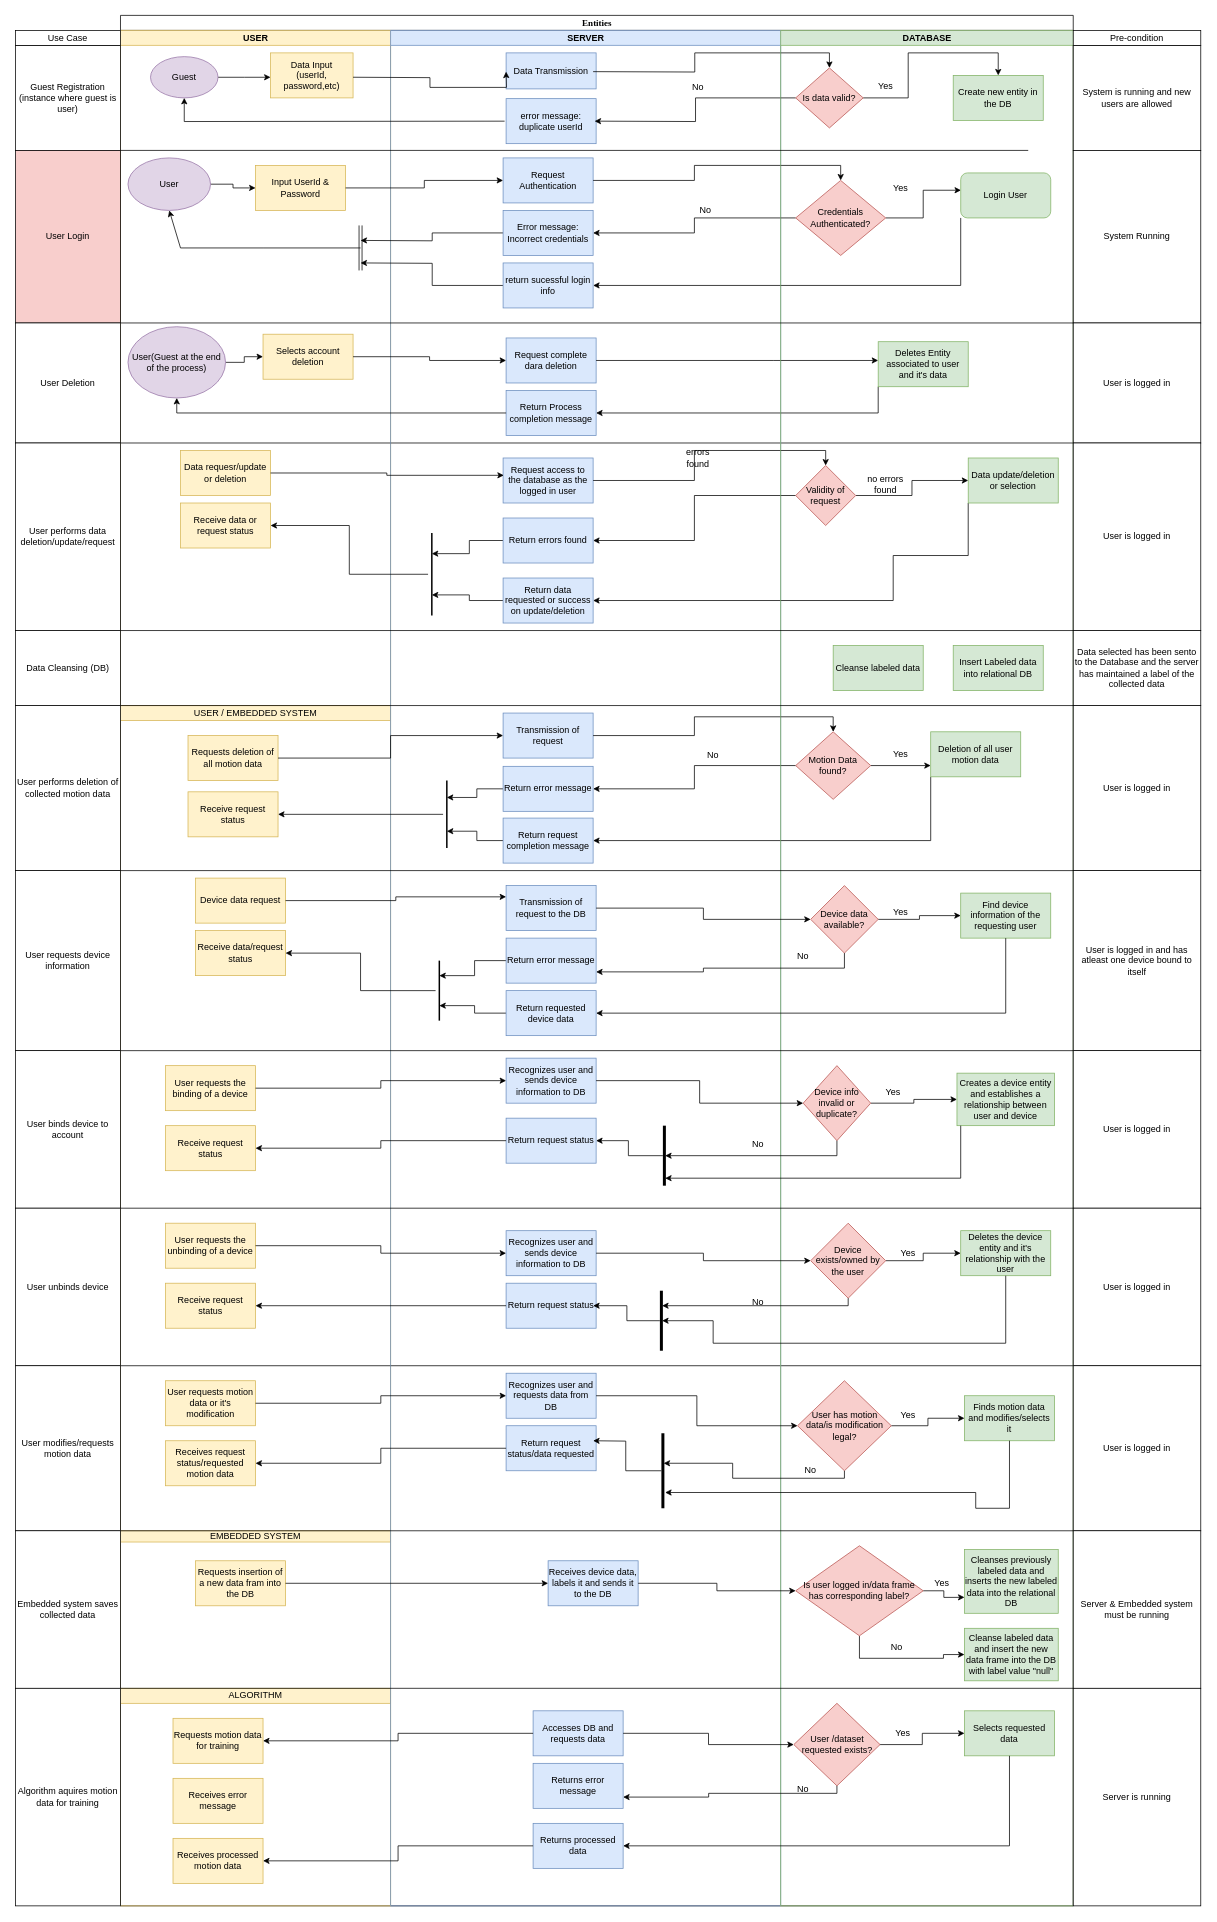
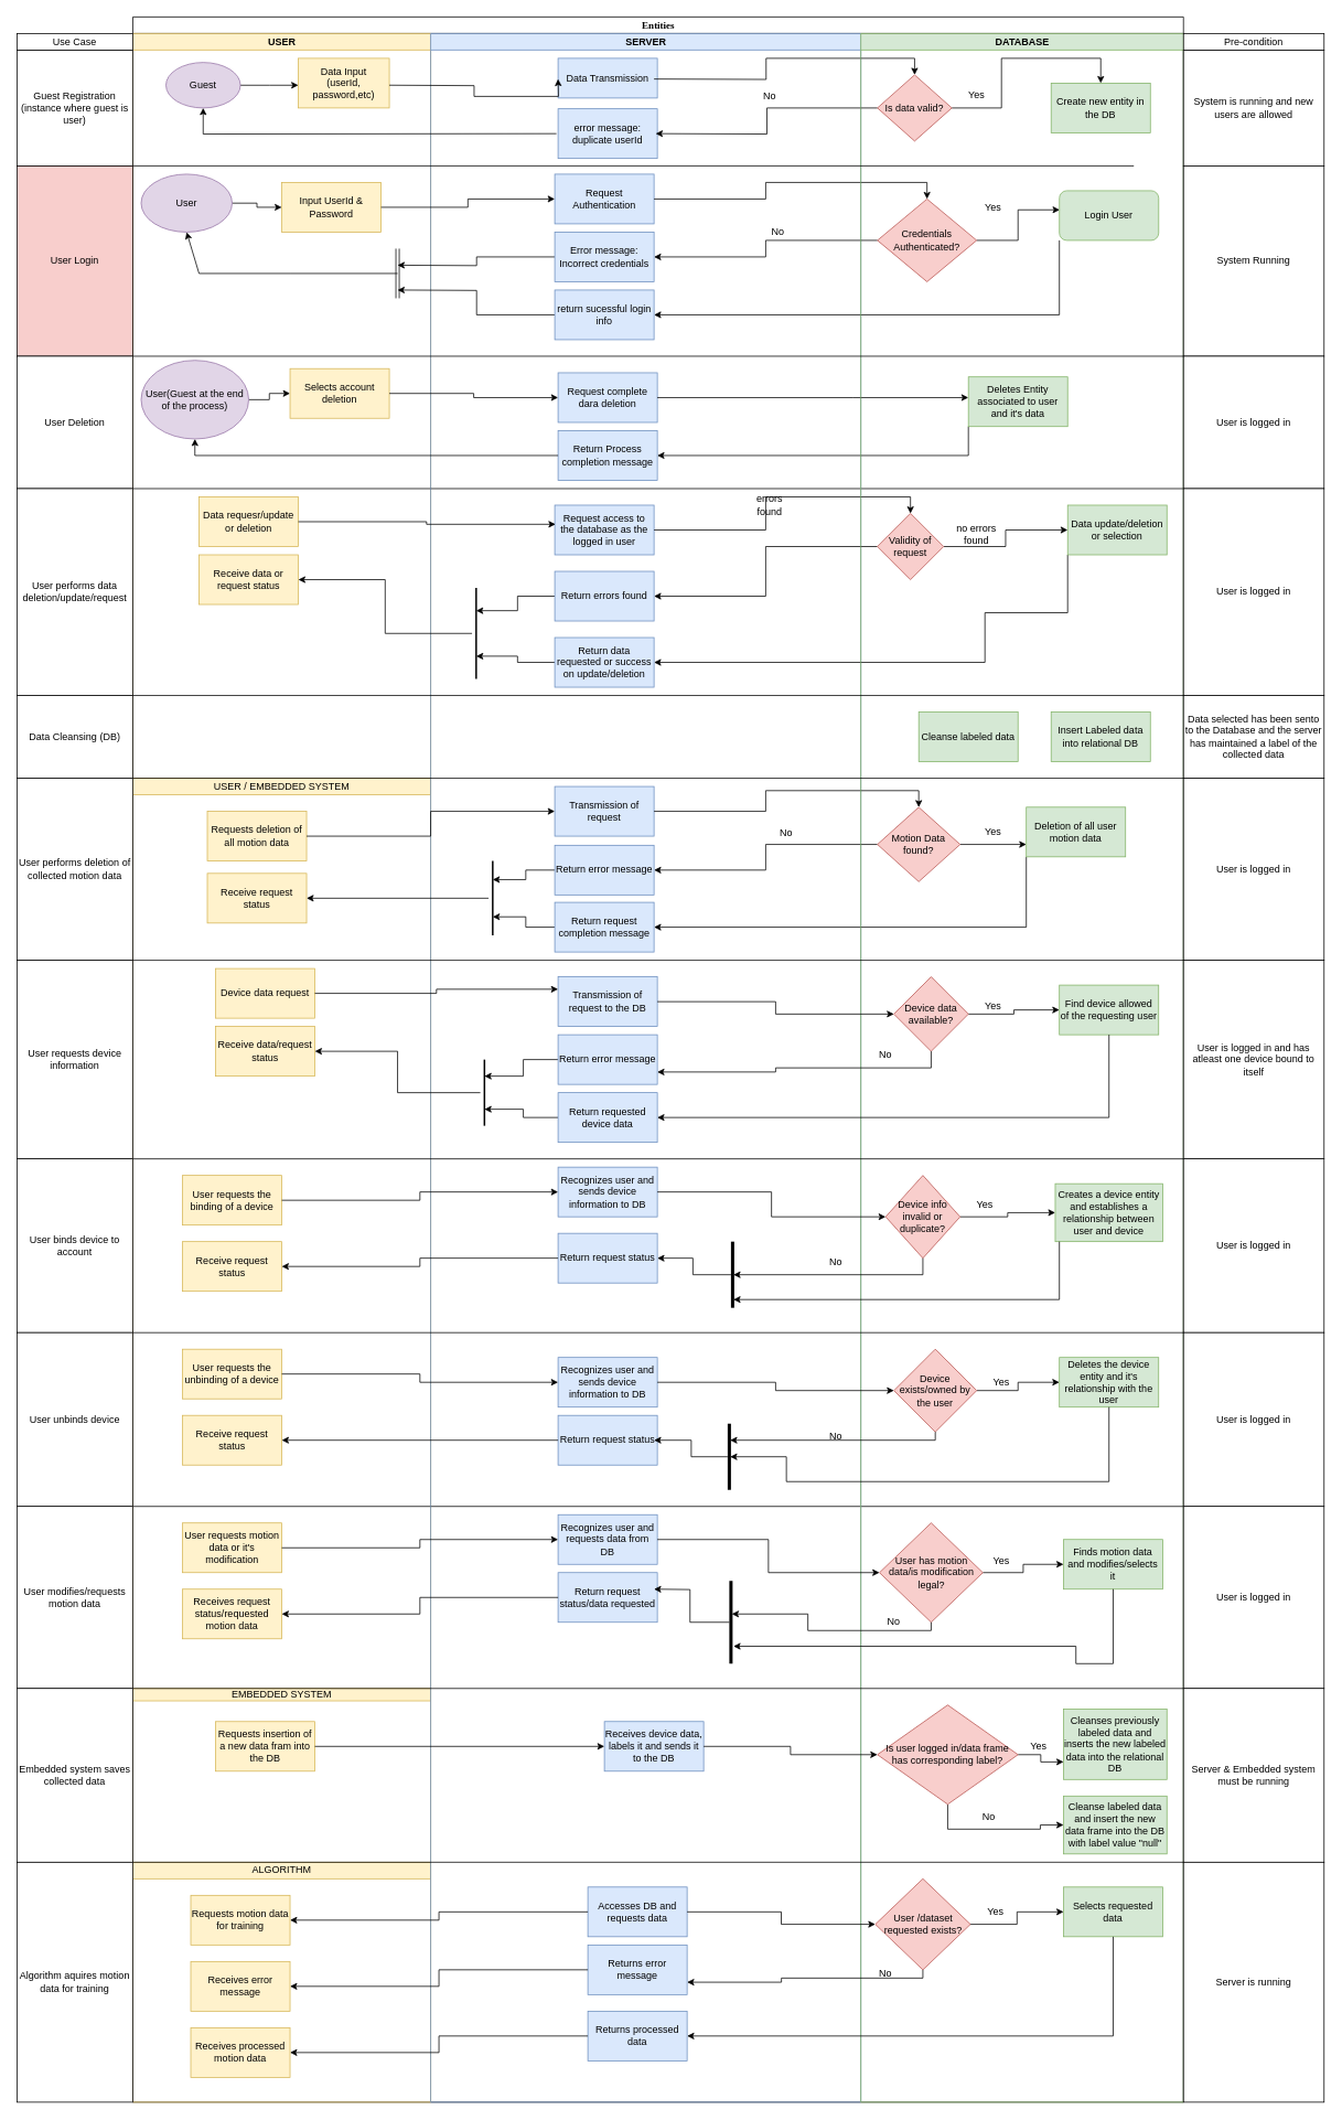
- <mxCell id="128" value="Find device information of the requesting user" style="rounded=0;whiteSpace=wrap;html=1;fillColor=#d5e8d4;strokeColor=#82b366;" vertex="1" parent="108"><mxGeometry x="240" y="1150" width="120" height="60" as="geometry" /></mxCell>
+ <mxCell id="128" value="Find device allowed of the requesting user" style="rounded=0;whiteSpace=wrap;html=1;fillColor=#d5e8d4;strokeColor=#82b366;" vertex="1" parent="108"><mxGeometry x="240" y="1150" width="120" height="60" as="geometry" /></mxCell>
+ <mxCell id="182" style="edgeStyle=orthogonalEdgeStyle;rounded=0;orthogonalLoop=1;jettySize=auto;html=1;entryX=1;entryY=0.5;entryDx=0;entryDy=0;" edge="1" parent="2" source="84" target="33"><mxGeometry relative="1" as="geometry" /></mxCell>
